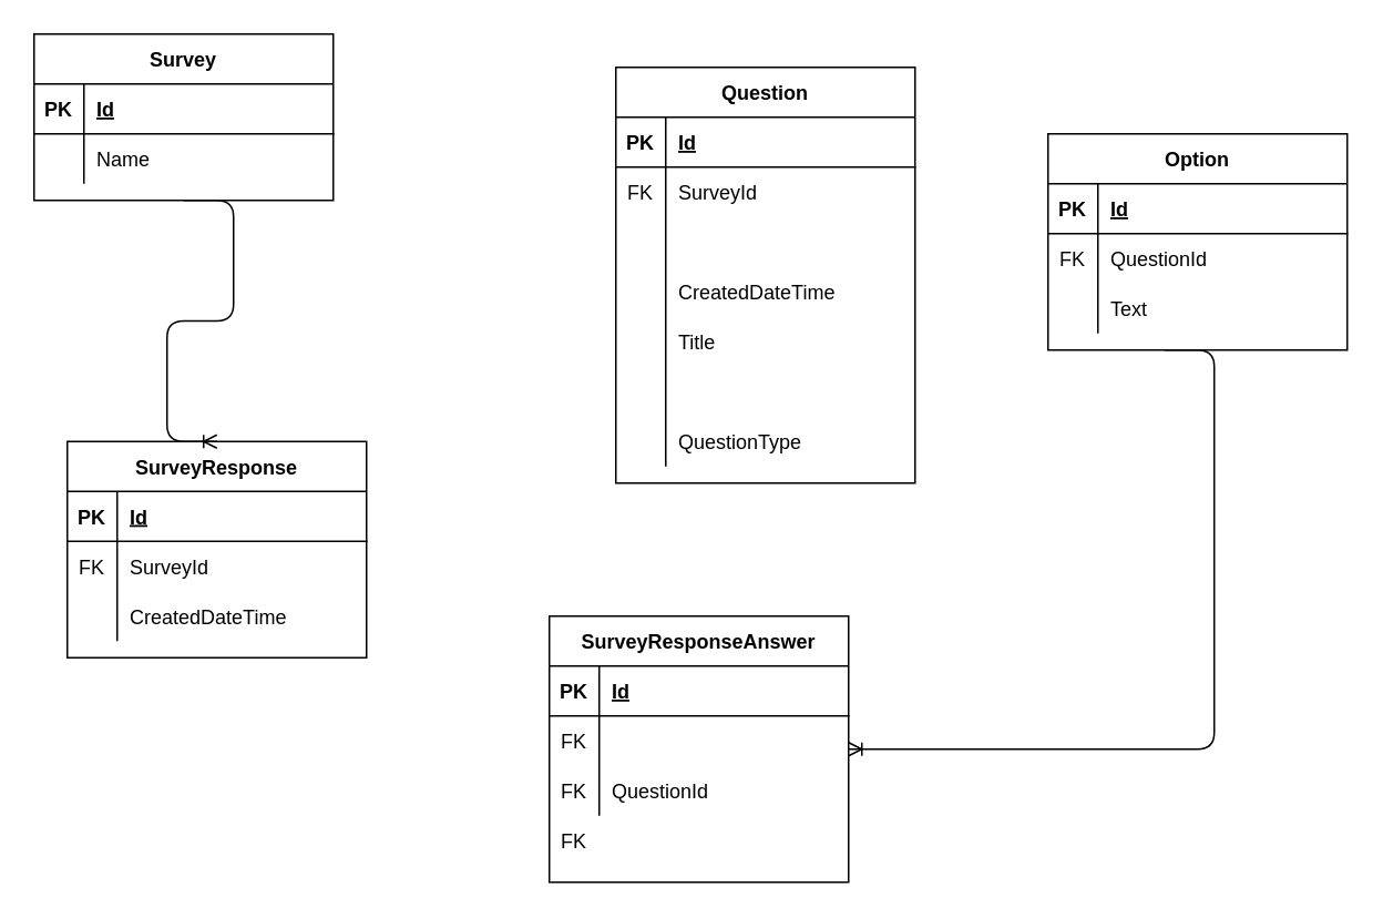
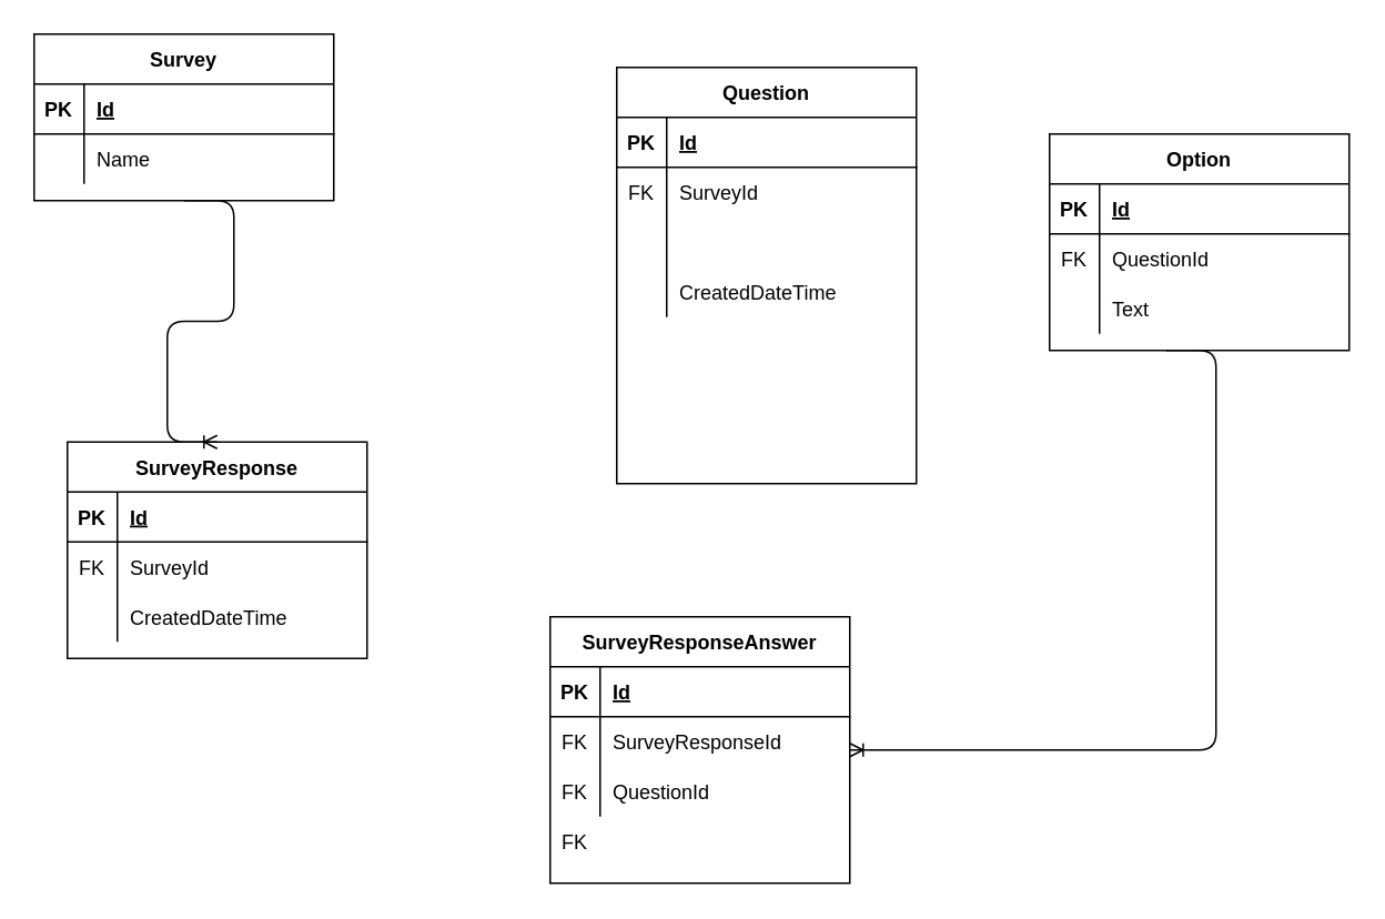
- <mxCell id="23" value="Title" style="shape=partialRectangle;connectable=0;fillColor=none;top=0;left=0;bottom=0;right=0;align=left;spacingLeft=6;overflow=hidden;" vertex="1" parent="21"><mxGeometry x="30" width="150" height="30" as="geometry" /></mxCell>
- <mxCell id="28" value="QuestionType" style="shape=partialRectangle;connectable=0;fillColor=none;top=0;left=0;bottom=0;right=0;align=left;spacingLeft=6;overflow=hidden;" vertex="1" parent="26"><mxGeometry x="30" width="150" height="30" as="geometry" /></mxCell>
+ <mxCell id="56" value="SurveyResponseId" style="shape=partialRectangle;connectable=0;fillColor=none;top=0;left=0;bottom=0;right=0;align=left;spacingLeft=6;overflow=hidden;" vertex="1" parent="54"><mxGeometry x="30" width="150" height="30" as="geometry" /></mxCell>
